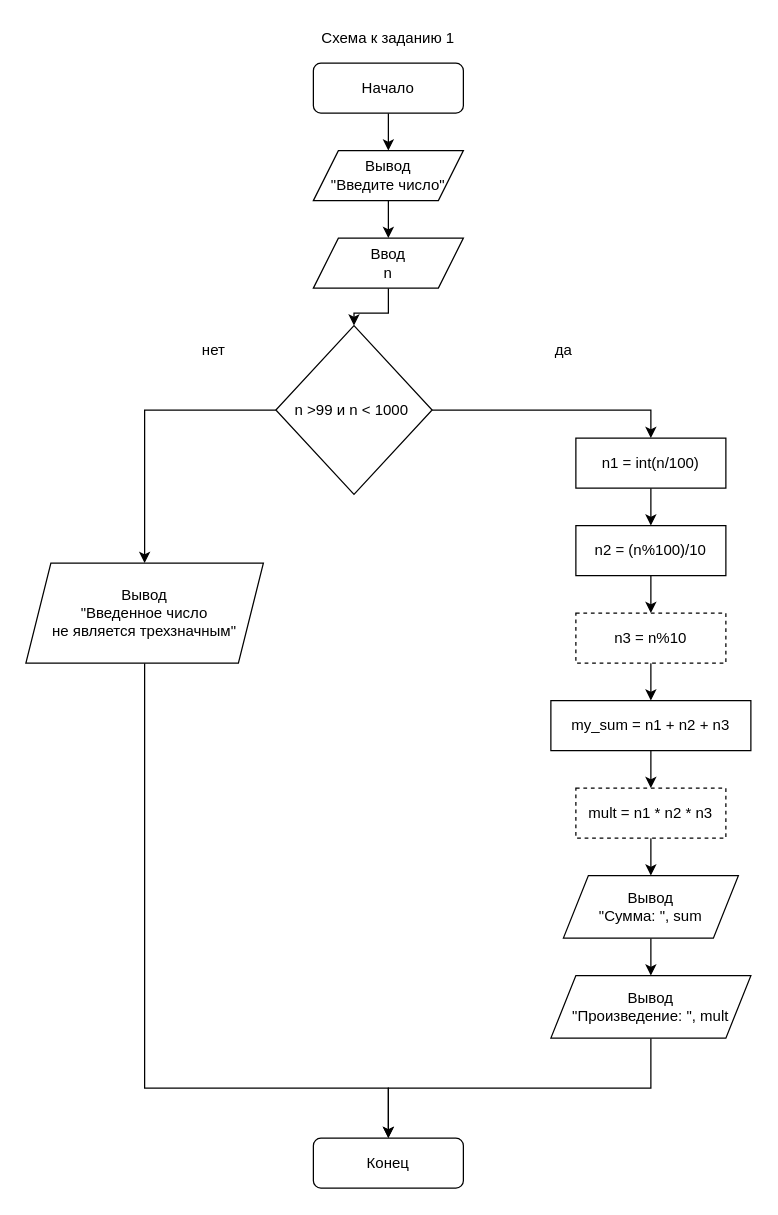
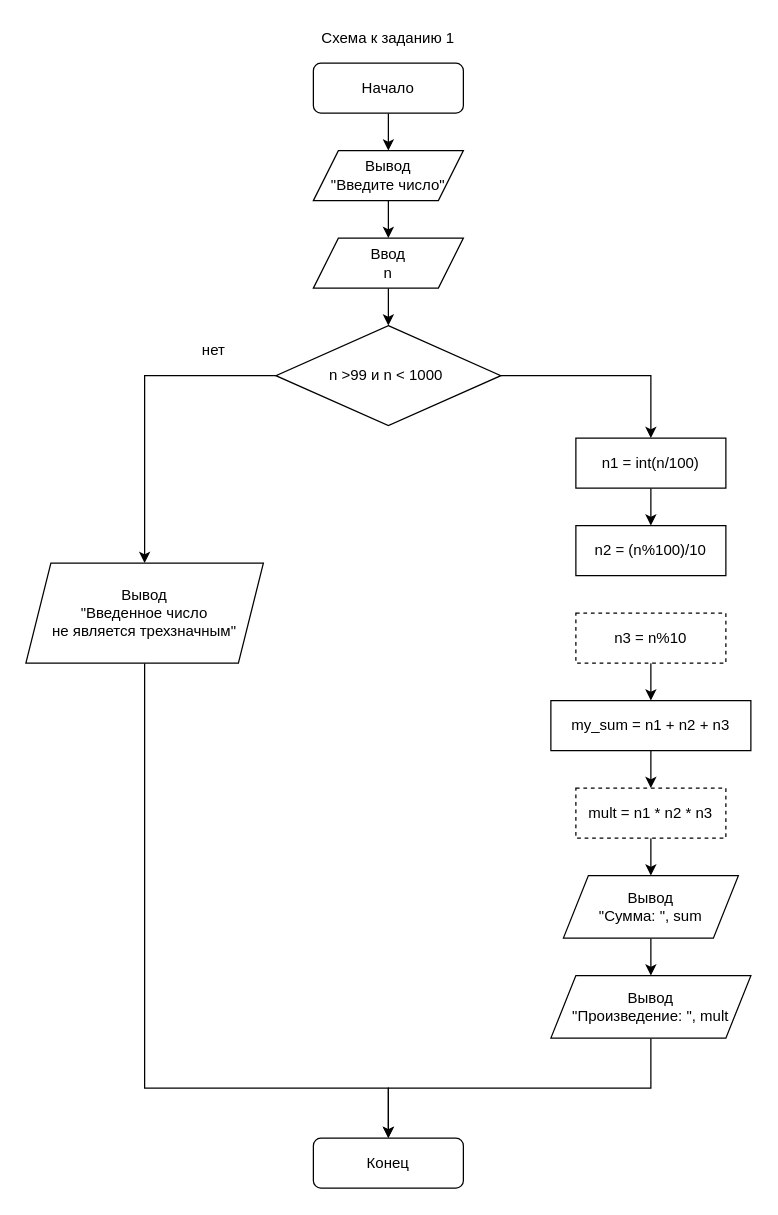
- <mxCell id="30" value="да" style="text;html=1;align=center;verticalAlign=middle;resizable=0;points=[];autosize=1;" parent="1" vertex="1"><mxGeometry x="435" y="270" width="30" height="20" as="geometry" /></mxCell>
- <mxCell id="27" value="n &amp;gt;99 и n &amp;lt; 1000&amp;nbsp;" style="rhombus;whiteSpace=wrap;html=1;" parent="1" vertex="1"><mxGeometry x="220" y="260" width="125" height="135" as="geometry" /></mxCell>
+ <mxCell id="27" value="n &amp;gt;99 и n &amp;lt; 1000&amp;nbsp;" style="rhombus;whiteSpace=wrap;html=1;" parent="1" vertex="1"><mxGeometry x="220" y="260" width="180" height="80" as="geometry" /></mxCell>
- <mxCell id="11" style="edgeStyle=orthogonalEdgeStyle;rounded=0;orthogonalLoop=1;jettySize=auto;html=1;exitX=0.5;exitY=1;exitDx=0;exitDy=0;entryX=0.5;entryY=0;entryDx=0;entryDy=0;" parent="1" source="12" target="14" edge="1"><mxGeometry relative="1" as="geometry" /></mxCell>
